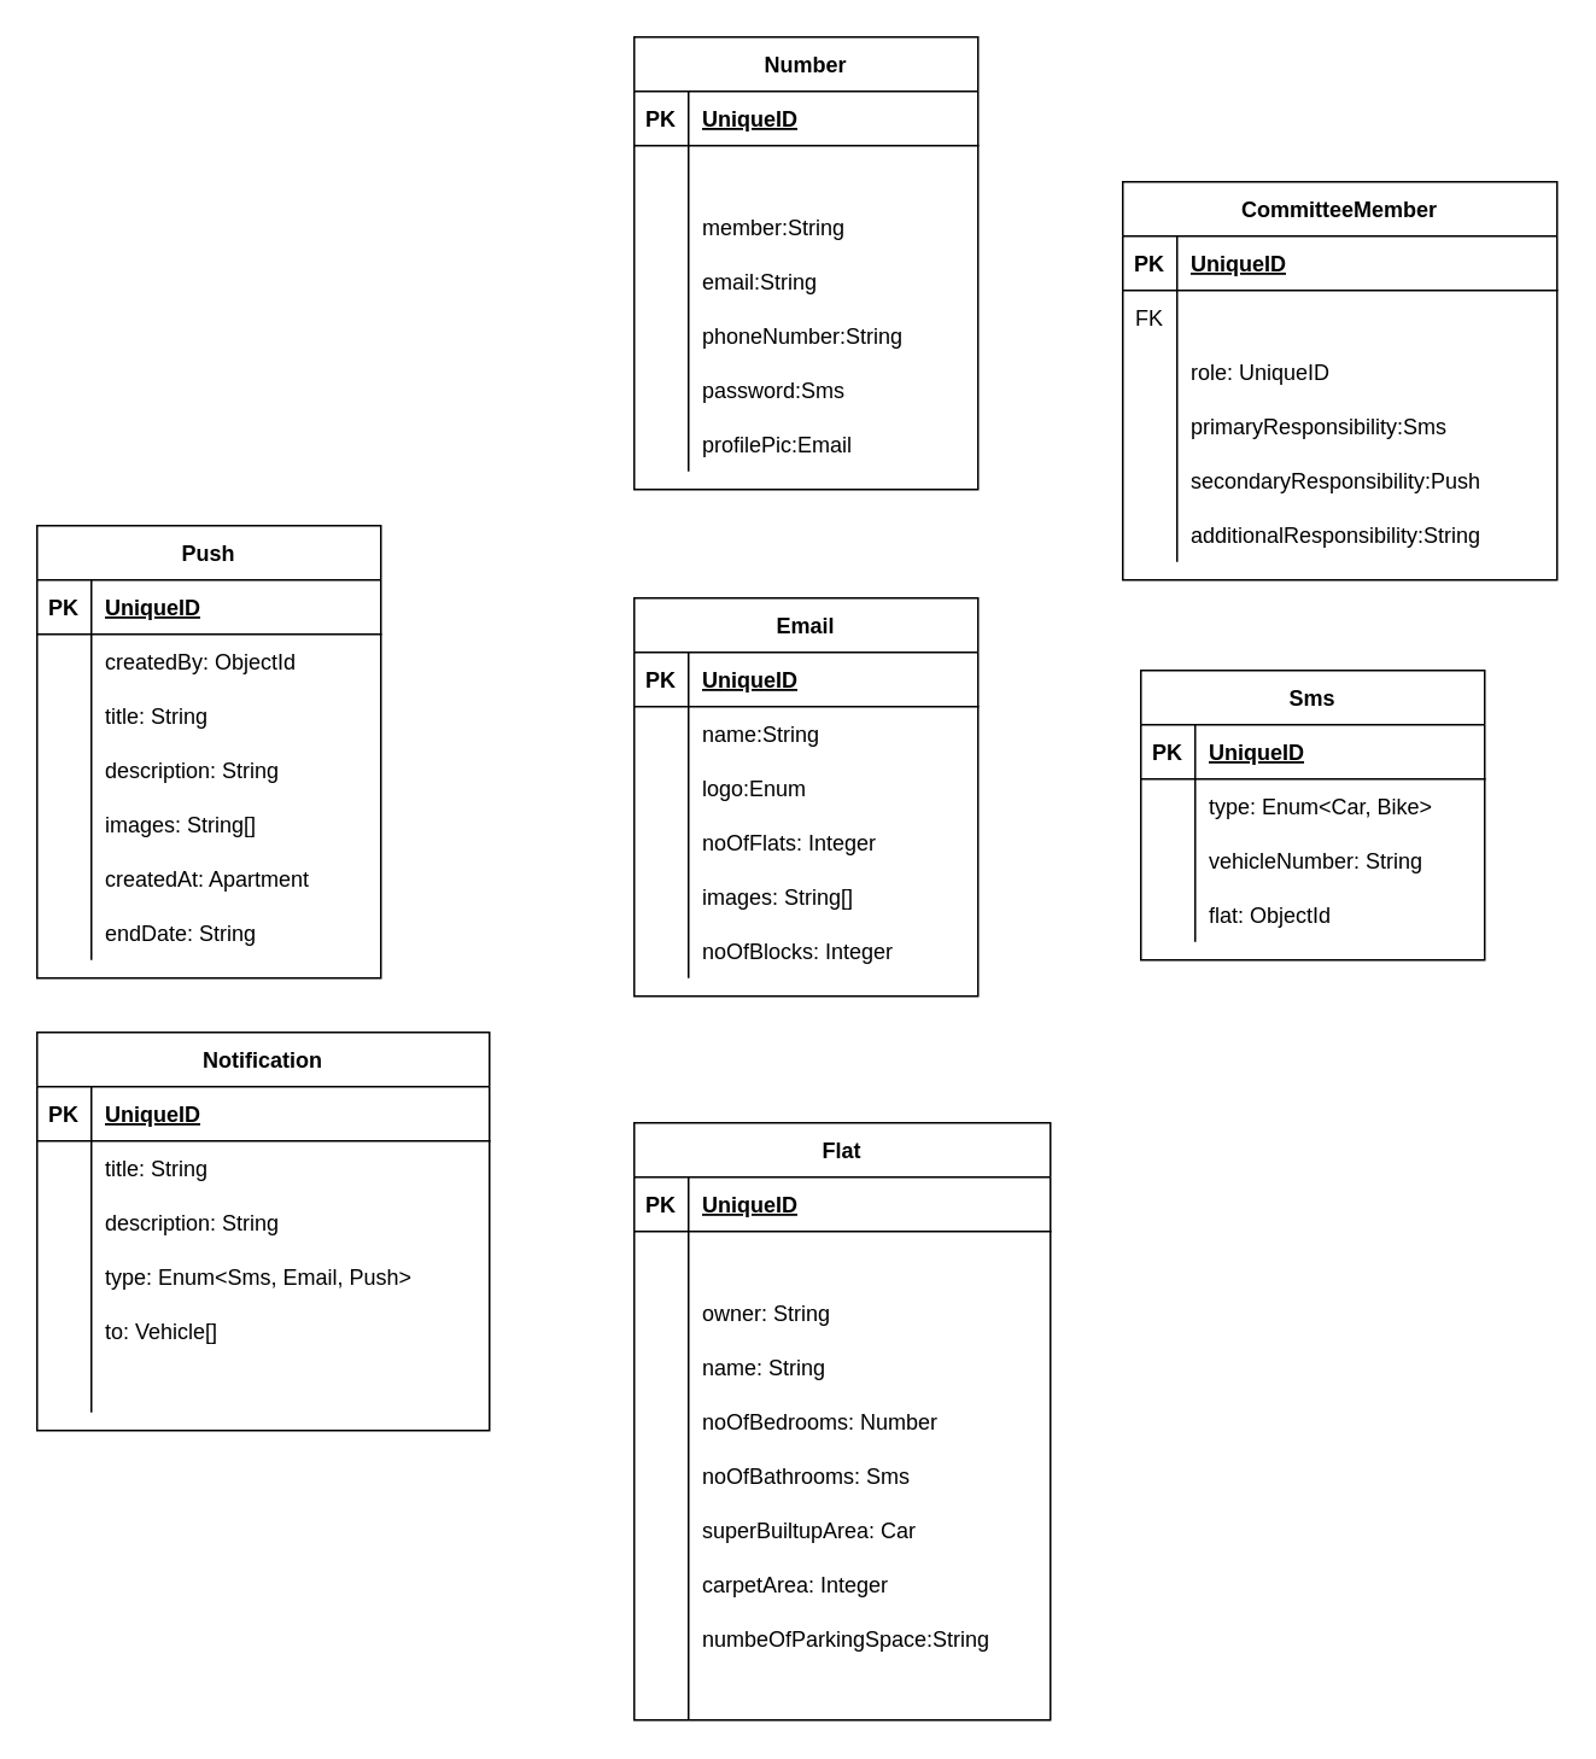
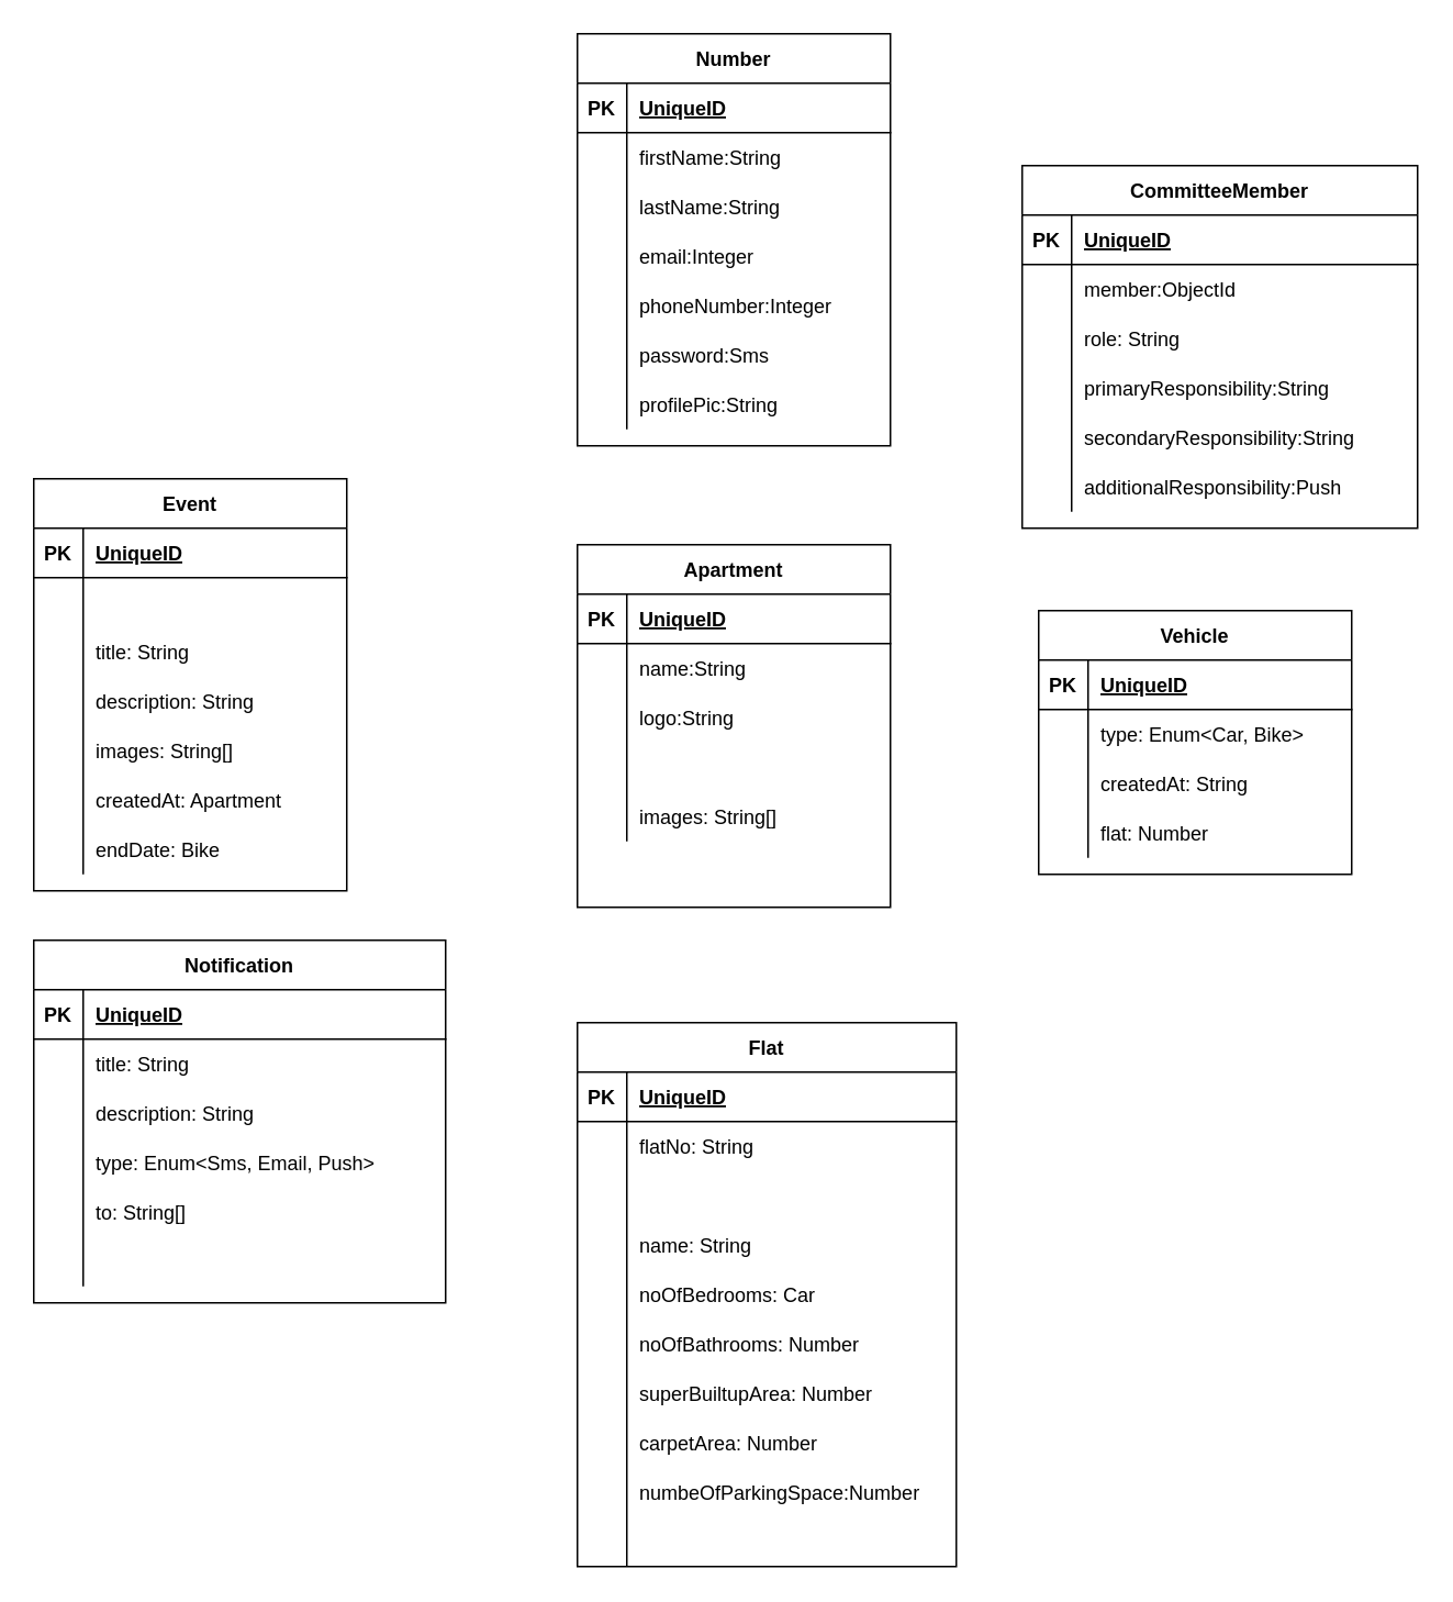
+ <mxCell id="27" value="firstName:String" style="shape=partialRectangle;connectable=0;fillColor=none;top=0;left=0;bottom=0;right=0;align=left;spacingLeft=6;overflow=hidden;" vertex="1" parent="25"><mxGeometry x="30" width="160" height="30" as="geometry" /></mxCell>
- <mxCell id="30" value="member:String" style="shape=partialRectangle;connectable=0;fillColor=none;top=0;left=0;bottom=0;right=0;align=left;spacingLeft=6;overflow=hidden;" vertex="1" parent="28"><mxGeometry x="30" width="160" height="30" as="geometry" /></mxCell>
+ <mxCell id="30" value="lastName:String" style="shape=partialRectangle;connectable=0;fillColor=none;top=0;left=0;bottom=0;right=0;align=left;spacingLeft=6;overflow=hidden;" vertex="1" parent="28"><mxGeometry x="30" width="160" height="30" as="geometry" /></mxCell>
- <mxCell id="33" value="email:String" style="shape=partialRectangle;connectable=0;fillColor=none;top=0;left=0;bottom=0;right=0;align=left;spacingLeft=6;overflow=hidden;" vertex="1" parent="31"><mxGeometry x="30" width="160" height="30" as="geometry" /></mxCell>
+ <mxCell id="33" value="email:Integer" style="shape=partialRectangle;connectable=0;fillColor=none;top=0;left=0;bottom=0;right=0;align=left;spacingLeft=6;overflow=hidden;" vertex="1" parent="31"><mxGeometry x="30" width="160" height="30" as="geometry" /></mxCell>
- <mxCell id="133" value="FK" style="shape=partialRectangle;connectable=0;fillColor=none;top=0;left=0;bottom=0;right=0;editable=1;overflow=hidden;" vertex="1" parent="132"><mxGeometry width="30" height="30" as="geometry" /></mxCell>
+ <mxCell id="134" value="member:ObjectId" style="shape=partialRectangle;connectable=0;fillColor=none;top=0;left=0;bottom=0;right=0;align=left;spacingLeft=6;overflow=hidden;" vertex="1" parent="132"><mxGeometry x="30" width="210" height="30" as="geometry" /></mxCell>
- <mxCell id="36" value="phoneNumber:String" style="shape=partialRectangle;connectable=0;fillColor=none;top=0;left=0;bottom=0;right=0;align=left;spacingLeft=6;overflow=hidden;" vertex="1" parent="34"><mxGeometry x="30" width="160" height="30" as="geometry" /></mxCell>
+ <mxCell id="36" value="phoneNumber:Integer" style="shape=partialRectangle;connectable=0;fillColor=none;top=0;left=0;bottom=0;right=0;align=left;spacingLeft=6;overflow=hidden;" vertex="1" parent="34"><mxGeometry x="30" width="160" height="30" as="geometry" /></mxCell>
- <mxCell id="137" value="role: UniqueID" style="shape=partialRectangle;connectable=0;fillColor=none;top=0;left=0;bottom=0;right=0;align=left;spacingLeft=6;overflow=hidden;" vertex="1" parent="135"><mxGeometry x="30" width="210" height="30" as="geometry" /></mxCell>
+ <mxCell id="137" value="role: String" style="shape=partialRectangle;connectable=0;fillColor=none;top=0;left=0;bottom=0;right=0;align=left;spacingLeft=6;overflow=hidden;" vertex="1" parent="135"><mxGeometry x="30" width="210" height="30" as="geometry" /></mxCell>
- <mxCell id="140" value="primaryResponsibility:Sms" style="shape=partialRectangle;connectable=0;fillColor=none;top=0;left=0;bottom=0;right=0;align=left;spacingLeft=6;overflow=hidden;" vertex="1" parent="138"><mxGeometry x="30" width="210" height="30" as="geometry" /></mxCell>
+ <mxCell id="140" value="primaryResponsibility:String" style="shape=partialRectangle;connectable=0;fillColor=none;top=0;left=0;bottom=0;right=0;align=left;spacingLeft=6;overflow=hidden;" vertex="1" parent="138"><mxGeometry x="30" width="210" height="30" as="geometry" /></mxCell>
- <mxCell id="42" value="profilePic:Email" style="shape=partialRectangle;connectable=0;fillColor=none;top=0;left=0;bottom=0;right=0;align=left;spacingLeft=6;overflow=hidden;" vertex="1" parent="40"><mxGeometry x="30" width="160" height="30" as="geometry" /></mxCell>
+ <mxCell id="42" value="profilePic:String" style="shape=partialRectangle;connectable=0;fillColor=none;top=0;left=0;bottom=0;right=0;align=left;spacingLeft=6;overflow=hidden;" vertex="1" parent="40"><mxGeometry x="30" width="160" height="30" as="geometry" /></mxCell>
- <mxCell id="143" value="secondaryResponsibility:Push" style="shape=partialRectangle;connectable=0;fillColor=none;top=0;left=0;bottom=0;right=0;align=left;spacingLeft=6;overflow=hidden;" vertex="1" parent="141"><mxGeometry x="30" width="210" height="30" as="geometry" /></mxCell>
+ <mxCell id="143" value="secondaryResponsibility:String" style="shape=partialRectangle;connectable=0;fillColor=none;top=0;left=0;bottom=0;right=0;align=left;spacingLeft=6;overflow=hidden;" vertex="1" parent="141"><mxGeometry x="30" width="210" height="30" as="geometry" /></mxCell>
- <mxCell id="146" value="additionalResponsibility:String" style="shape=partialRectangle;connectable=0;fillColor=none;top=0;left=0;bottom=0;right=0;align=left;spacingLeft=6;overflow=hidden;" vertex="1" parent="144"><mxGeometry x="30" width="210" height="30" as="geometry" /></mxCell>
+ <mxCell id="146" value="additionalResponsibility:Push" style="shape=partialRectangle;connectable=0;fillColor=none;top=0;left=0;bottom=0;right=0;align=left;spacingLeft=6;overflow=hidden;" vertex="1" parent="144"><mxGeometry x="30" width="210" height="30" as="geometry" /></mxCell>
- <mxCell id="87" value="Push" style="shape=table;startSize=30;container=1;collapsible=1;childLayout=tableLayout;fixedRows=1;rowLines=0;fontStyle=1;align=center;resizeLast=1;" vertex="1" parent="1"><mxGeometry x="20" y="290" width="190" height="250" as="geometry" /></mxCell>
+ <mxCell id="87" value="Event" style="shape=table;startSize=30;container=1;collapsible=1;childLayout=tableLayout;fixedRows=1;rowLines=0;fontStyle=1;align=center;resizeLast=1;" vertex="1" parent="1"><mxGeometry x="20" y="290" width="190" height="250" as="geometry" /></mxCell>
- <mxCell id="2" value="Email" style="shape=table;startSize=30;container=1;collapsible=1;childLayout=tableLayout;fixedRows=1;rowLines=0;fontStyle=1;align=center;resizeLast=1;" vertex="1" parent="1"><mxGeometry x="350" y="330" width="190" height="220" as="geometry" /></mxCell>
+ <mxCell id="2" value="Apartment" style="shape=table;startSize=30;container=1;collapsible=1;childLayout=tableLayout;fixedRows=1;rowLines=0;fontStyle=1;align=center;resizeLast=1;" vertex="1" parent="1"><mxGeometry x="350" y="330" width="190" height="220" as="geometry" /></mxCell>
- <mxCell id="93" value="createdBy: ObjectId" style="shape=partialRectangle;connectable=0;fillColor=none;top=0;left=0;bottom=0;right=0;align=left;spacingLeft=6;overflow=hidden;" vertex="1" parent="91"><mxGeometry x="30" width="160" height="30" as="geometry" /></mxCell>
- <mxCell id="74" value="Sms" style="shape=table;startSize=30;container=1;collapsible=1;childLayout=tableLayout;fixedRows=1;rowLines=0;fontStyle=1;align=center;resizeLast=1;" vertex="1" parent="1"><mxGeometry x="630" y="370" width="190" height="160" as="geometry" /></mxCell>
+ <mxCell id="74" value="Vehicle" style="shape=table;startSize=30;container=1;collapsible=1;childLayout=tableLayout;fixedRows=1;rowLines=0;fontStyle=1;align=center;resizeLast=1;" vertex="1" parent="1"><mxGeometry x="630" y="370" width="190" height="160" as="geometry" /></mxCell>
- <mxCell id="11" value="logo:Enum" style="shape=partialRectangle;connectable=0;fillColor=none;top=0;left=0;bottom=0;right=0;align=left;spacingLeft=6;overflow=hidden;" vertex="1" parent="9"><mxGeometry x="30" width="160" height="30" as="geometry" /></mxCell>
+ <mxCell id="11" value="logo:String" style="shape=partialRectangle;connectable=0;fillColor=none;top=0;left=0;bottom=0;right=0;align=left;spacingLeft=6;overflow=hidden;" vertex="1" parent="9"><mxGeometry x="30" width="160" height="30" as="geometry" /></mxCell>
- <mxCell id="14" value="noOfFlats: Integer" style="shape=partialRectangle;connectable=0;fillColor=none;top=0;left=0;bottom=0;right=0;align=left;spacingLeft=6;overflow=hidden;" vertex="1" parent="12"><mxGeometry x="30" width="160" height="30" as="geometry" /></mxCell>
- <mxCell id="83" value="vehicleNumber: String" style="shape=partialRectangle;connectable=0;fillColor=none;top=0;left=0;bottom=0;right=0;align=left;spacingLeft=6;overflow=hidden;" vertex="1" parent="81"><mxGeometry x="30" width="160" height="30" as="geometry" /></mxCell>
+ <mxCell id="83" value="createdAt: String" style="shape=partialRectangle;connectable=0;fillColor=none;top=0;left=0;bottom=0;right=0;align=left;spacingLeft=6;overflow=hidden;" vertex="1" parent="81"><mxGeometry x="30" width="160" height="30" as="geometry" /></mxCell>
- <mxCell id="86" value="flat: ObjectId" style="shape=partialRectangle;connectable=0;fillColor=none;top=0;left=0;bottom=0;right=0;align=left;spacingLeft=6;overflow=hidden;" vertex="1" parent="84"><mxGeometry x="30" width="160" height="30" as="geometry" /></mxCell>
+ <mxCell id="86" value="flat: Number" style="shape=partialRectangle;connectable=0;fillColor=none;top=0;left=0;bottom=0;right=0;align=left;spacingLeft=6;overflow=hidden;" vertex="1" parent="84"><mxGeometry x="30" width="160" height="30" as="geometry" /></mxCell>
- <mxCell id="108" value="endDate: String" style="shape=partialRectangle;connectable=0;fillColor=none;top=0;left=0;bottom=0;right=0;align=left;spacingLeft=6;overflow=hidden;" vertex="1" parent="106"><mxGeometry x="30" width="160" height="30" as="geometry" /></mxCell>
+ <mxCell id="108" value="endDate: Bike" style="shape=partialRectangle;connectable=0;fillColor=none;top=0;left=0;bottom=0;right=0;align=left;spacingLeft=6;overflow=hidden;" vertex="1" parent="106"><mxGeometry x="30" width="160" height="30" as="geometry" /></mxCell>
- <mxCell id="20" value="noOfBlocks: Integer" style="shape=partialRectangle;connectable=0;fillColor=none;top=0;left=0;bottom=0;right=0;align=left;spacingLeft=6;overflow=hidden;" vertex="1" parent="18"><mxGeometry x="30" width="160" height="30" as="geometry" /></mxCell>
+ <mxCell id="49" value="flatNo: String" style="shape=partialRectangle;connectable=0;fillColor=none;top=0;left=0;bottom=0;right=0;align=left;spacingLeft=6;overflow=hidden;" vertex="1" parent="47"><mxGeometry x="30" width="200" height="30" as="geometry" /></mxCell>
- <mxCell id="52" value="owner: String" style="shape=partialRectangle;connectable=0;fillColor=none;top=0;left=0;bottom=0;right=0;align=left;spacingLeft=6;overflow=hidden;" vertex="1" parent="50"><mxGeometry x="30" width="200" height="30" as="geometry" /></mxCell>
- <mxCell id="124" value="to: Vehicle[]" style="shape=partialRectangle;connectable=0;fillColor=none;top=0;left=0;bottom=0;right=0;align=left;spacingLeft=6;overflow=hidden;" vertex="1" parent="122"><mxGeometry x="30" width="220" height="30" as="geometry" /></mxCell>
+ <mxCell id="124" value="to: String[]" style="shape=partialRectangle;connectable=0;fillColor=none;top=0;left=0;bottom=0;right=0;align=left;spacingLeft=6;overflow=hidden;" vertex="1" parent="122"><mxGeometry x="30" width="220" height="30" as="geometry" /></mxCell>
- <mxCell id="58" value="noOfBedrooms: Number" style="shape=partialRectangle;connectable=0;fillColor=none;top=0;left=0;bottom=0;right=0;align=left;spacingLeft=6;overflow=hidden;" vertex="1" parent="56"><mxGeometry x="30" width="200" height="30" as="geometry" /></mxCell>
+ <mxCell id="58" value="noOfBedrooms: Car" style="shape=partialRectangle;connectable=0;fillColor=none;top=0;left=0;bottom=0;right=0;align=left;spacingLeft=6;overflow=hidden;" vertex="1" parent="56"><mxGeometry x="30" width="200" height="30" as="geometry" /></mxCell>
- <mxCell id="61" value="noOfBathrooms: Sms" style="shape=partialRectangle;connectable=0;fillColor=none;top=0;left=0;bottom=0;right=0;align=left;spacingLeft=6;overflow=hidden;" vertex="1" parent="59"><mxGeometry x="30" width="200" height="30" as="geometry" /></mxCell>
+ <mxCell id="61" value="noOfBathrooms: Number" style="shape=partialRectangle;connectable=0;fillColor=none;top=0;left=0;bottom=0;right=0;align=left;spacingLeft=6;overflow=hidden;" vertex="1" parent="59"><mxGeometry x="30" width="200" height="30" as="geometry" /></mxCell>
- <mxCell id="64" value="superBuiltupArea: Car" style="shape=partialRectangle;connectable=0;fillColor=none;top=0;left=0;bottom=0;right=0;align=left;spacingLeft=6;overflow=hidden;" vertex="1" parent="62"><mxGeometry x="30" width="200" height="30" as="geometry" /></mxCell>
+ <mxCell id="64" value="superBuiltupArea: Number" style="shape=partialRectangle;connectable=0;fillColor=none;top=0;left=0;bottom=0;right=0;align=left;spacingLeft=6;overflow=hidden;" vertex="1" parent="62"><mxGeometry x="30" width="200" height="30" as="geometry" /></mxCell>
- <mxCell id="67" value="carpetArea: Integer" style="shape=partialRectangle;connectable=0;fillColor=none;top=0;left=0;bottom=0;right=0;align=left;spacingLeft=6;overflow=hidden;" vertex="1" parent="65"><mxGeometry x="30" width="200" height="30" as="geometry" /></mxCell>
+ <mxCell id="67" value="carpetArea: Number" style="shape=partialRectangle;connectable=0;fillColor=none;top=0;left=0;bottom=0;right=0;align=left;spacingLeft=6;overflow=hidden;" vertex="1" parent="65"><mxGeometry x="30" width="200" height="30" as="geometry" /></mxCell>
- <mxCell id="70" value="numbeOfParkingSpace:String" style="shape=partialRectangle;connectable=0;fillColor=none;top=0;left=0;bottom=0;right=0;align=left;spacingLeft=6;overflow=hidden;" vertex="1" parent="68"><mxGeometry x="30" width="200" height="30" as="geometry" /></mxCell>
+ <mxCell id="70" value="numbeOfParkingSpace:Number" style="shape=partialRectangle;connectable=0;fillColor=none;top=0;left=0;bottom=0;right=0;align=left;spacingLeft=6;overflow=hidden;" vertex="1" parent="68"><mxGeometry x="30" width="200" height="30" as="geometry" /></mxCell>
